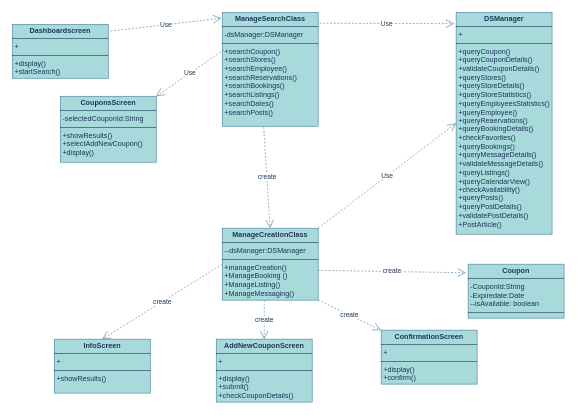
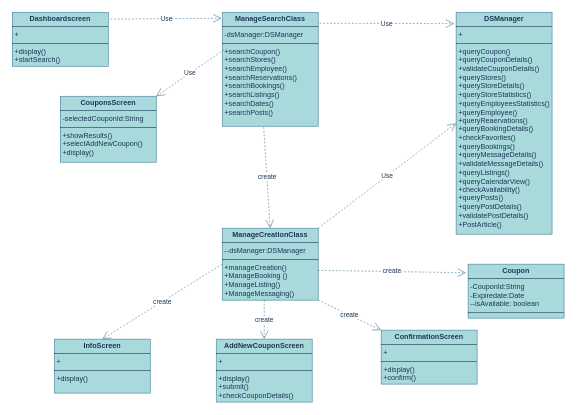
- <mxCell id="2" value="&lt;p style=&quot;margin:0px;margin-top:4px;text-align:center;&quot;&gt;&lt;b&gt;Dashboardscreen&lt;/b&gt;&lt;/p&gt;&lt;hr size=&quot;1&quot; style=&quot;border-style:solid;&quot;&gt;&lt;p style=&quot;margin:0px;margin-left:4px;&quot;&gt;+&lt;/p&gt;&lt;hr size=&quot;1&quot; style=&quot;border-style:solid;&quot;&gt;&lt;p style=&quot;margin:0px;margin-left:4px;&quot;&gt;+&lt;span style=&quot;background-color: transparent;&quot;&gt;display()&lt;/span&gt;&lt;/p&gt;&lt;p style=&quot;margin:0px;margin-left:4px;&quot;&gt;+startSearch()&lt;/p&gt;" style="verticalAlign=top;align=left;overflow=fill;html=1;whiteSpace=wrap;strokeColor=#457B9D;fontColor=#1D3557;fillColor=#A8DADC;" parent="1" vertex="1"><mxGeometry x="20" y="40" width="160" height="90" as="geometry" /></mxCell>
+ <mxCell id="2" value="&lt;p style=&quot;margin:0px;margin-top:4px;text-align:center;&quot;&gt;&lt;b&gt;Dashboardscreen&lt;/b&gt;&lt;/p&gt;&lt;hr size=&quot;1&quot; style=&quot;border-style:solid;&quot;&gt;&lt;p style=&quot;margin:0px;margin-left:4px;&quot;&gt;+&lt;/p&gt;&lt;hr size=&quot;1&quot; style=&quot;border-style:solid;&quot;&gt;&lt;p style=&quot;margin:0px;margin-left:4px;&quot;&gt;+&lt;span style=&quot;background-color: transparent;&quot;&gt;display()&lt;/span&gt;&lt;/p&gt;&lt;p style=&quot;margin:0px;margin-left:4px;&quot;&gt;+startSearch()&lt;/p&gt;" style="verticalAlign=top;align=left;overflow=fill;html=1;whiteSpace=wrap;strokeColor=#457B9D;fontColor=#1D3557;fillColor=#A8DADC;" parent="1" vertex="1"><mxGeometry x="20" y="20" width="160" height="90" as="geometry" /></mxCell>
- <mxCell id="7" value="&lt;p style=&quot;margin:0px;margin-top:4px;text-align:center;&quot;&gt;&lt;b&gt;InfoScreen&lt;/b&gt;&lt;/p&gt;&lt;hr size=&quot;1&quot; style=&quot;border-style:solid;&quot;&gt;&lt;p style=&quot;margin:0px;margin-left:4px;&quot;&gt;+&lt;/p&gt;&lt;hr size=&quot;1&quot; style=&quot;border-style:solid;&quot;&gt;&lt;p style=&quot;margin:0px;margin-left:4px;&quot;&gt;+showResults()&lt;/p&gt;" style="verticalAlign=top;align=left;overflow=fill;html=1;whiteSpace=wrap;strokeColor=#457B9D;fontColor=#1D3557;fillColor=#A8DADC;" parent="1" vertex="1"><mxGeometry x="90" y="565" width="160" height="90" as="geometry" /></mxCell>
+ <mxCell id="7" value="&lt;p style=&quot;margin:0px;margin-top:4px;text-align:center;&quot;&gt;&lt;b&gt;InfoScreen&lt;/b&gt;&lt;/p&gt;&lt;hr size=&quot;1&quot; style=&quot;border-style:solid;&quot;&gt;&lt;p style=&quot;margin:0px;margin-left:4px;&quot;&gt;+&lt;/p&gt;&lt;hr size=&quot;1&quot; style=&quot;border-style:solid;&quot;&gt;&lt;p style=&quot;margin:0px;margin-left:4px;&quot;&gt;+display()&lt;/p&gt;" style="verticalAlign=top;align=left;overflow=fill;html=1;whiteSpace=wrap;strokeColor=#457B9D;fontColor=#1D3557;fillColor=#A8DADC;" parent="1" vertex="1"><mxGeometry x="90" y="565" width="160" height="90" as="geometry" /></mxCell>
